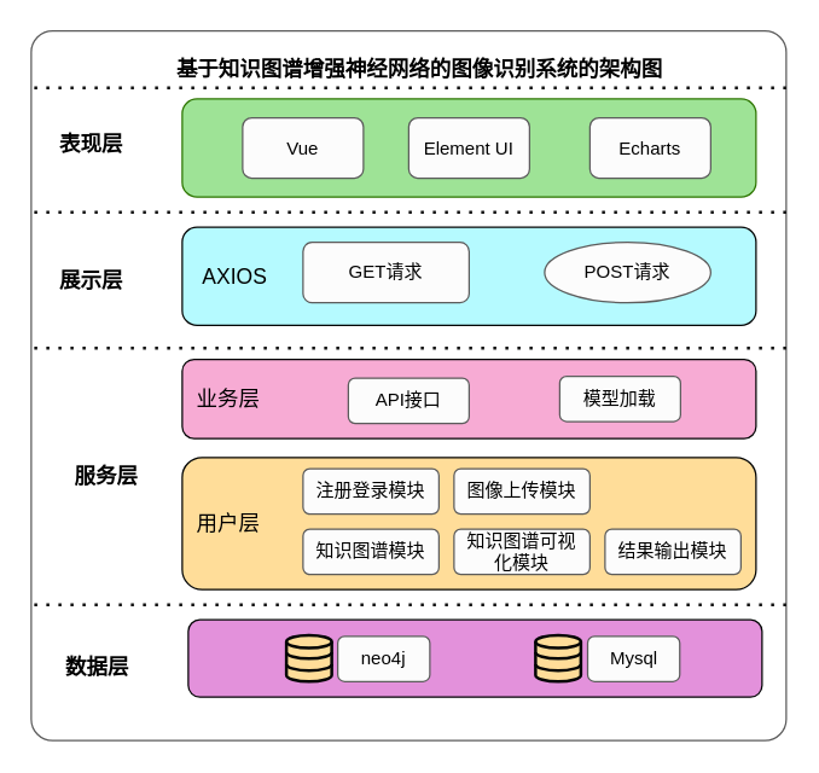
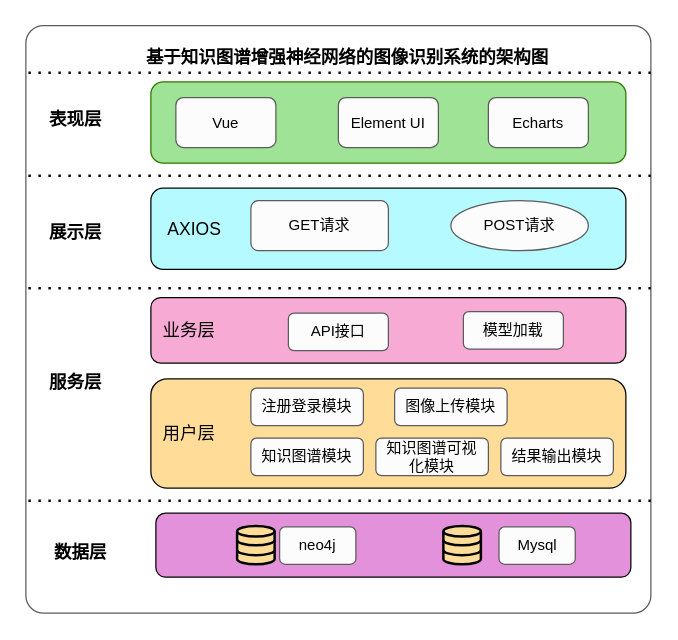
- <mxCell id="11" value="Vue" style="rounded=1;whiteSpace=wrap;html=1;glass=0;strokeColor=#5C5C5C;fontSize=12;fontColor=#000000;fillColor=#FCFCFC;gradientColor=none;" vertex="1" parent="1"><mxGeometry x="160" y="77.5" width="80" height="40" as="geometry" /></mxCell>
+ <mxCell id="11" value="Vue" style="rounded=1;whiteSpace=wrap;html=1;glass=0;strokeColor=#5C5C5C;fontSize=12;fontColor=#000000;fillColor=#FCFCFC;gradientColor=none;" vertex="1" parent="1"><mxGeometry x="140" y="77.5" width="80" height="40" as="geometry" /></mxCell>
- <mxCell id="8" value="&lt;b style=&quot;color: rgb(0, 0, 0); font-size: 14px;&quot;&gt;服务层&lt;/b&gt;" style="text;html=1;strokeColor=none;fillColor=none;align=center;verticalAlign=middle;whiteSpace=wrap;rounded=0;glass=0;" vertex="1" parent="1"><mxGeometry x="30" y="300" width="80" height="30" as="geometry" /></mxCell>
+ <mxCell id="8" value="&lt;b style=&quot;color: rgb(0, 0, 0); font-size: 14px;&quot;&gt;服务层&lt;/b&gt;" style="text;html=1;strokeColor=none;fillColor=none;align=center;verticalAlign=middle;whiteSpace=wrap;rounded=0;glass=0;" vertex="1" parent="1"><mxGeometry x="20" y="290" width="80" height="30" as="geometry" /></mxCell>
- <mxCell id="24" value="图像上传模块" style="rounded=1;whiteSpace=wrap;html=1;glass=0;strokeColor=#5C5C5C;fontSize=12;fontColor=#000000;fillColor=#FCFCFC;gradientColor=none;" vertex="1" parent="1"><mxGeometry x="300" y="310" width="90" height="30" as="geometry" /></mxCell>
+ <mxCell id="24" value="图像上传模块" style="rounded=1;whiteSpace=wrap;html=1;glass=0;strokeColor=#5C5C5C;fontSize=12;fontColor=#000000;fillColor=#FCFCFC;gradientColor=none;" vertex="1" parent="1"><mxGeometry x="315" y="310" width="90" height="30" as="geometry" /></mxCell>
- <mxCell id="32" value="Mysql" style="rounded=1;whiteSpace=wrap;html=1;glass=0;strokeColor=#5C5C5C;fontSize=12;fontColor=#000000;fillColor=#FCFCFC;gradientColor=none;" vertex="1" parent="1"><mxGeometry x="388.5" y="420.94" width="61" height="30" as="geometry" /></mxCell>
+ <mxCell id="32" value="Mysql" style="rounded=1;whiteSpace=wrap;html=1;glass=0;strokeColor=#5C5C5C;fontSize=12;fontColor=#000000;fillColor=#FCFCFC;gradientColor=none;" vertex="1" parent="1"><mxGeometry x="398.5" y="420.94" width="61" height="30" as="geometry" /></mxCell>
